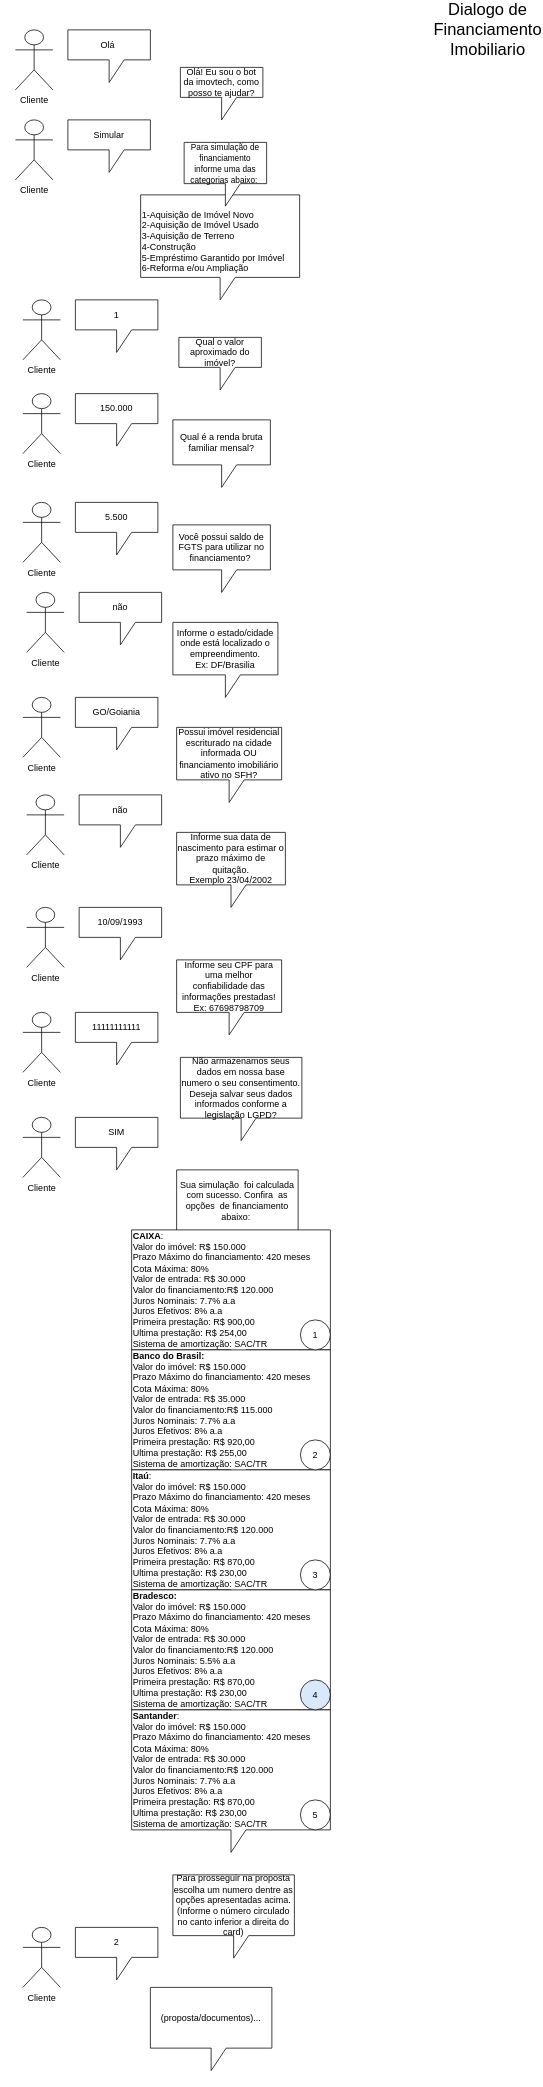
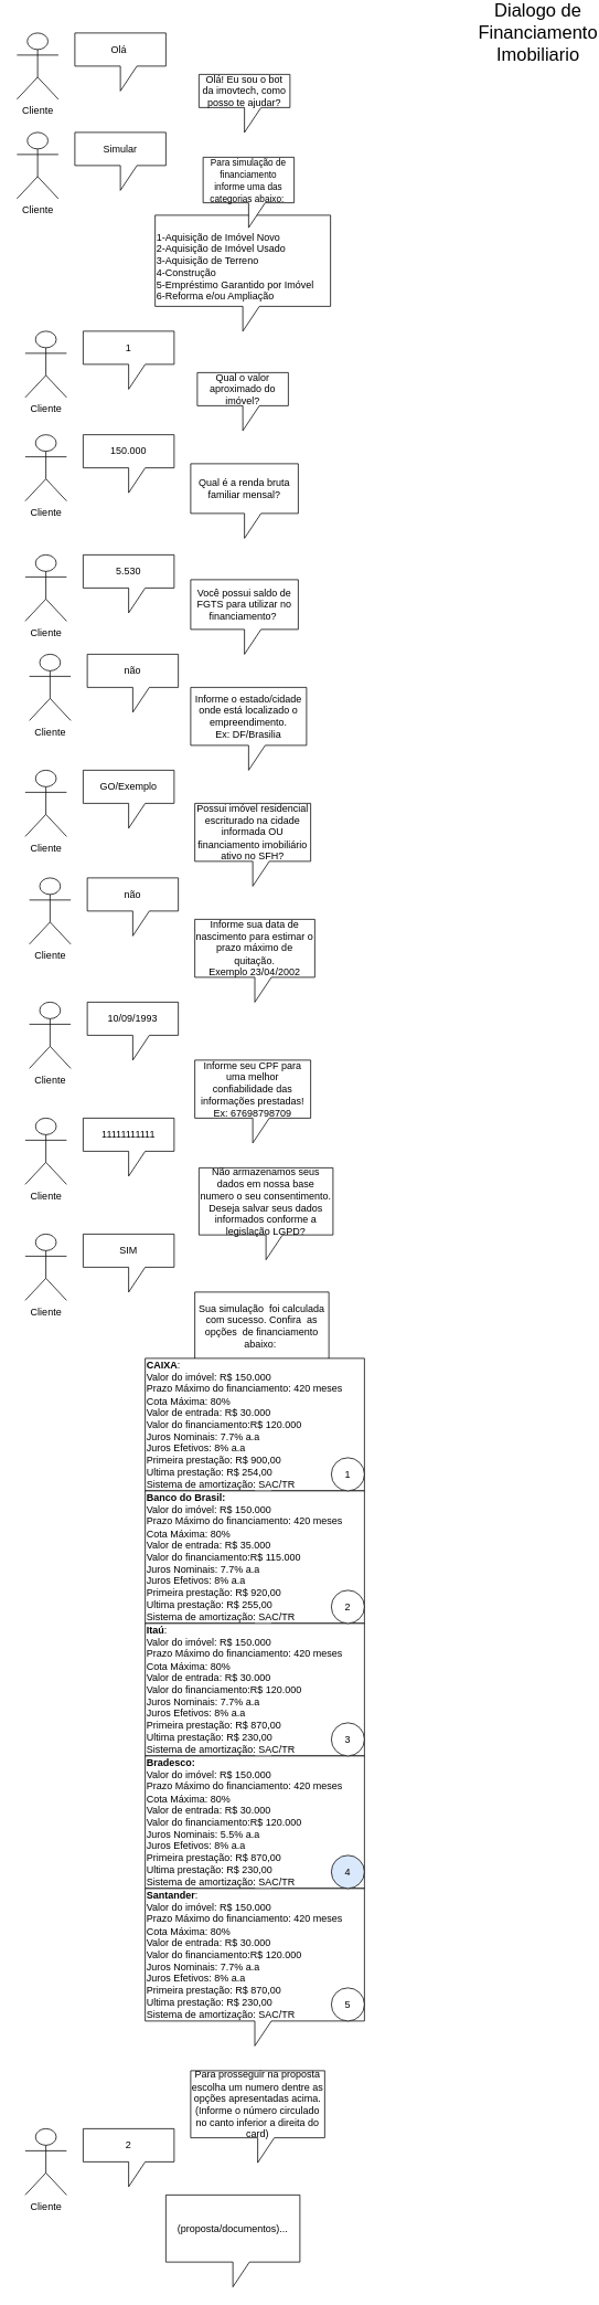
- <mxCell id="24" value="5.500" style="shape=callout;whiteSpace=wrap;html=1;perimeter=calloutPerimeter;" parent="1" vertex="1"><mxGeometry x="100" y="660" width="110" height="70" as="geometry" /></mxCell>
+ <mxCell id="24" value="5.530" style="shape=callout;whiteSpace=wrap;html=1;perimeter=calloutPerimeter;" parent="1" vertex="1"><mxGeometry x="100" y="660" width="110" height="70" as="geometry" /></mxCell>
- <mxCell id="28" value="GO/Goiania" style="shape=callout;whiteSpace=wrap;html=1;perimeter=calloutPerimeter;" parent="1" vertex="1"><mxGeometry x="100" y="920" width="110" height="70" as="geometry" /></mxCell>
+ <mxCell id="28" value="GO/Exemplo" style="shape=callout;whiteSpace=wrap;html=1;perimeter=calloutPerimeter;" parent="1" vertex="1"><mxGeometry x="100" y="920" width="110" height="70" as="geometry" /></mxCell>
